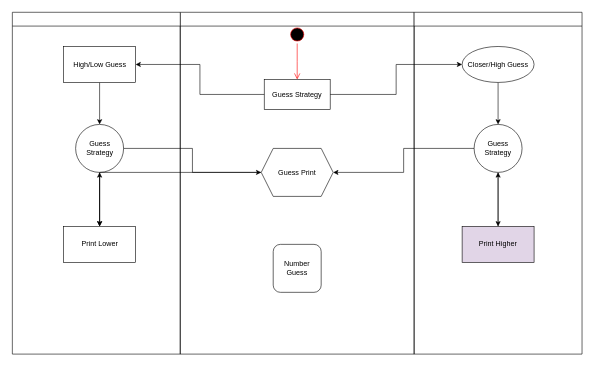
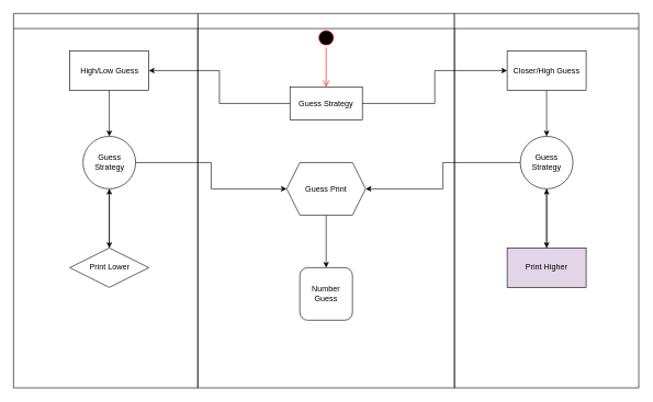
- <mxCell id="20" value="Closer/High Guess" style="ellipse;whiteSpace=wrap;html=1;" parent="18" vertex="1"><mxGeometry x="80" y="57" width="120" height="60" as="geometry" /></mxCell>
+ <mxCell id="20" value="Closer/High Guess" style="whiteSpace=wrap;html=1;" parent="18" vertex="1"><mxGeometry x="80" y="57" width="120" height="60" as="geometry" /></mxCell>
- <mxCell id="14" value="" style="edgeStyle=orthogonalEdgeStyle;rounded=0;orthogonalLoop=1;jettySize=auto;html=1;" parent="2" source="15" target="12" edge="1"><mxGeometry relative="1" as="geometry" /></mxCell>
+ <mxCell id="14" value="" style="edgeStyle=orthogonalEdgeStyle;rounded=0;orthogonalLoop=1;jettySize=auto;html=1;" parent="2" source="15" target="17" edge="1"><mxGeometry relative="1" as="geometry" /></mxCell>
- <mxCell id="12" value="Print Lower" style="whiteSpace=wrap;html=1;" parent="6" vertex="1"><mxGeometry x="85.5" y="357" width="120" height="60" as="geometry" /></mxCell>
+ <mxCell id="12" value="Print Lower" style="rhombus;whiteSpace=wrap;html=1;" parent="6" vertex="1"><mxGeometry x="85.5" y="357" width="120" height="60" as="geometry" /></mxCell>
